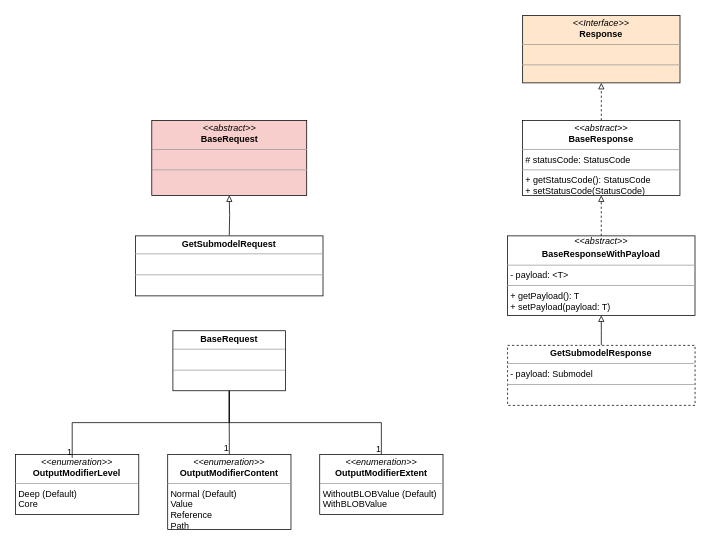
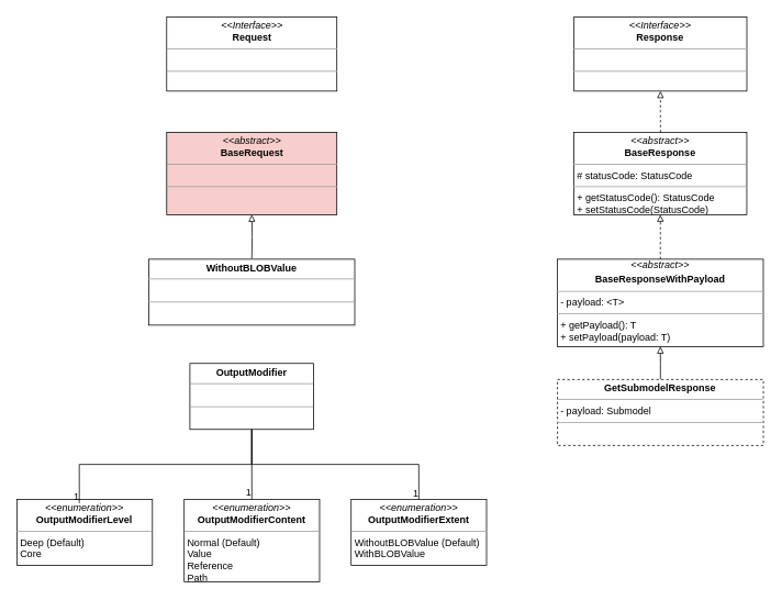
+ <mxCell id="2" value="&lt;p style=&quot;margin: 0px ; margin-top: 4px ; text-align: center&quot;&gt;&lt;i&gt;&amp;lt;&amp;lt;Interface&amp;gt;&amp;gt;&lt;/i&gt;&lt;br&gt;&lt;b&gt;Request&lt;/b&gt;&lt;/p&gt;&lt;hr size=&quot;1&quot;&gt;&lt;p style=&quot;margin: 0px ; margin-left: 4px&quot;&gt;&lt;br&gt;&lt;/p&gt;&lt;hr size=&quot;1&quot;&gt;&lt;p style=&quot;margin: 0px ; margin-left: 4px&quot;&gt;&lt;br&gt;&lt;/p&gt;" style="verticalAlign=top;align=left;overflow=fill;fontSize=12;fontFamily=Helvetica;html=1;" parent="1" vertex="1"><mxGeometry x="201.71" y="20" width="206.57" height="90" as="geometry" /></mxCell>
- <mxCell id="20" value="&lt;p style=&quot;margin: 0px ; margin-top: 4px ; text-align: center&quot;&gt;&lt;i&gt;&amp;lt;&amp;lt;Interface&amp;gt;&amp;gt;&lt;/i&gt;&lt;br&gt;&lt;b&gt;Response&lt;/b&gt;&lt;/p&gt;&lt;hr size=&quot;1&quot;&gt;&lt;p style=&quot;margin: 0px ; margin-left: 4px&quot;&gt;&lt;br&gt;&lt;/p&gt;&lt;hr size=&quot;1&quot;&gt;&lt;p style=&quot;margin: 0px ; margin-left: 4px&quot;&gt;&lt;br&gt;&lt;/p&gt;" style="verticalAlign=top;align=left;overflow=fill;fontSize=12;fontFamily=Helvetica;html=1;fillColor=#ffe6cc;" parent="1" vertex="1"><mxGeometry x="696.2" y="20" width="209.8" height="90" as="geometry" /></mxCell>
+ <mxCell id="20" value="&lt;p style=&quot;margin: 0px ; margin-top: 4px ; text-align: center&quot;&gt;&lt;i&gt;&amp;lt;&amp;lt;Interface&amp;gt;&amp;gt;&lt;/i&gt;&lt;br&gt;&lt;b&gt;Response&lt;/b&gt;&lt;/p&gt;&lt;hr size=&quot;1&quot;&gt;&lt;p style=&quot;margin: 0px ; margin-left: 4px&quot;&gt;&lt;br&gt;&lt;/p&gt;&lt;hr size=&quot;1&quot;&gt;&lt;p style=&quot;margin: 0px ; margin-left: 4px&quot;&gt;&lt;br&gt;&lt;/p&gt;" style="verticalAlign=top;align=left;overflow=fill;fontSize=12;fontFamily=Helvetica;html=1;" parent="1" vertex="1"><mxGeometry x="696.2" y="20" width="209.8" height="90" as="geometry" /></mxCell>
- <mxCell id="7" value="&lt;p style=&quot;margin: 0px ; margin-top: 4px ; text-align: center&quot;&gt;&lt;b&gt;GetSubmodelRequest&lt;/b&gt;&lt;/p&gt;&lt;hr size=&quot;1&quot;&gt;&lt;p style=&quot;margin: 0px ; margin-left: 4px&quot;&gt;&lt;br&gt;&lt;/p&gt;&lt;hr size=&quot;1&quot;&gt;&lt;p style=&quot;margin: 0px ; margin-left: 4px&quot;&gt;&lt;br&gt;&lt;/p&gt;" style="verticalAlign=top;align=left;overflow=fill;fontSize=12;fontFamily=Helvetica;html=1;" parent="1" vertex="1"><mxGeometry x="180" y="314" width="250" height="80" as="geometry" /></mxCell>
+ <mxCell id="7" value="&lt;p style=&quot;margin: 0px ; margin-top: 4px ; text-align: center&quot;&gt;&lt;b&gt;WithoutBLOBValue&lt;/b&gt;&lt;/p&gt;&lt;hr size=&quot;1&quot;&gt;&lt;p style=&quot;margin: 0px ; margin-left: 4px&quot;&gt;&lt;br&gt;&lt;/p&gt;&lt;hr size=&quot;1&quot;&gt;&lt;p style=&quot;margin: 0px ; margin-left: 4px&quot;&gt;&lt;br&gt;&lt;/p&gt;" style="verticalAlign=top;align=left;overflow=fill;fontSize=12;fontFamily=Helvetica;html=1;" parent="1" vertex="1"><mxGeometry x="180" y="314" width="250" height="80" as="geometry" /></mxCell>
- <mxCell id="8" value="&lt;p style=&quot;margin: 0px ; margin-top: 4px ; text-align: center&quot;&gt;&lt;b&gt;BaseRequest&lt;/b&gt;&lt;br&gt;&lt;/p&gt;&lt;hr size=&quot;1&quot;&gt;&lt;p style=&quot;margin: 0px ; margin-left: 4px&quot;&gt;&lt;br&gt;&lt;/p&gt;&lt;hr size=&quot;1&quot;&gt;&lt;p style=&quot;margin: 0px ; margin-left: 4px&quot;&gt;&lt;br&gt;&lt;/p&gt;" style="verticalAlign=top;align=left;overflow=fill;fontSize=12;fontFamily=Helvetica;html=1;" parent="1" vertex="1"><mxGeometry x="229.87" y="440.5" width="150.25" height="80" as="geometry" /></mxCell>
+ <mxCell id="8" value="&lt;p style=&quot;margin: 0px ; margin-top: 4px ; text-align: center&quot;&gt;&lt;b&gt;OutputModifier&lt;/b&gt;&lt;br&gt;&lt;/p&gt;&lt;hr size=&quot;1&quot;&gt;&lt;p style=&quot;margin: 0px ; margin-left: 4px&quot;&gt;&lt;br&gt;&lt;/p&gt;&lt;hr size=&quot;1&quot;&gt;&lt;p style=&quot;margin: 0px ; margin-left: 4px&quot;&gt;&lt;br&gt;&lt;/p&gt;" style="verticalAlign=top;align=left;overflow=fill;fontSize=12;fontFamily=Helvetica;html=1;" parent="1" vertex="1"><mxGeometry x="229.87" y="440.5" width="150.25" height="80" as="geometry" /></mxCell>
